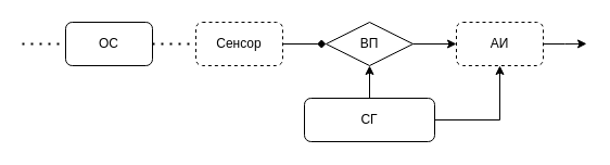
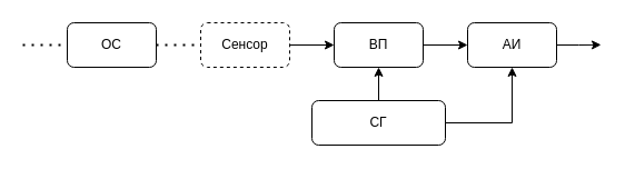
- <mxCell id="3" style="edgeStyle=orthogonalEdgeStyle;rounded=0;orthogonalLoop=1;jettySize=auto;html=1;exitX=1;exitY=0.5;exitDx=0;exitDy=0;entryX=0;entryY=0.5;entryDx=0;entryDy=0;endArrow=diamond;" edge="1" parent="1" source="4" target="6"><mxGeometry relative="1" as="geometry" /></mxCell>
+ <mxCell id="3" style="edgeStyle=orthogonalEdgeStyle;rounded=0;orthogonalLoop=1;jettySize=auto;html=1;exitX=1;exitY=0.5;exitDx=0;exitDy=0;entryX=0;entryY=0.5;entryDx=0;entryDy=0;" edge="1" parent="1" source="4" target="6"><mxGeometry relative="1" as="geometry" /></mxCell>
- <mxCell id="6" value="ВП" style="rhombus;whiteSpace=wrap;html=1;" parent="1" vertex="1"><mxGeometry x="300" y="20" width="80" height="40" as="geometry" /></mxCell>
+ <mxCell id="6" value="ВП" style="rounded=1;whiteSpace=wrap;html=1;" parent="1" vertex="1"><mxGeometry x="300" y="20" width="80" height="40" as="geometry" /></mxCell>
- <mxCell id="11" value="АИ" style="rounded=1;whiteSpace=wrap;html=1;dashed=1;" parent="1" vertex="1"><mxGeometry x="420" y="20" width="80" height="40" as="geometry" /></mxCell>
+ <mxCell id="11" value="АИ" style="rounded=1;whiteSpace=wrap;html=1;" parent="1" vertex="1"><mxGeometry x="420" y="20" width="80" height="40" as="geometry" /></mxCell>
